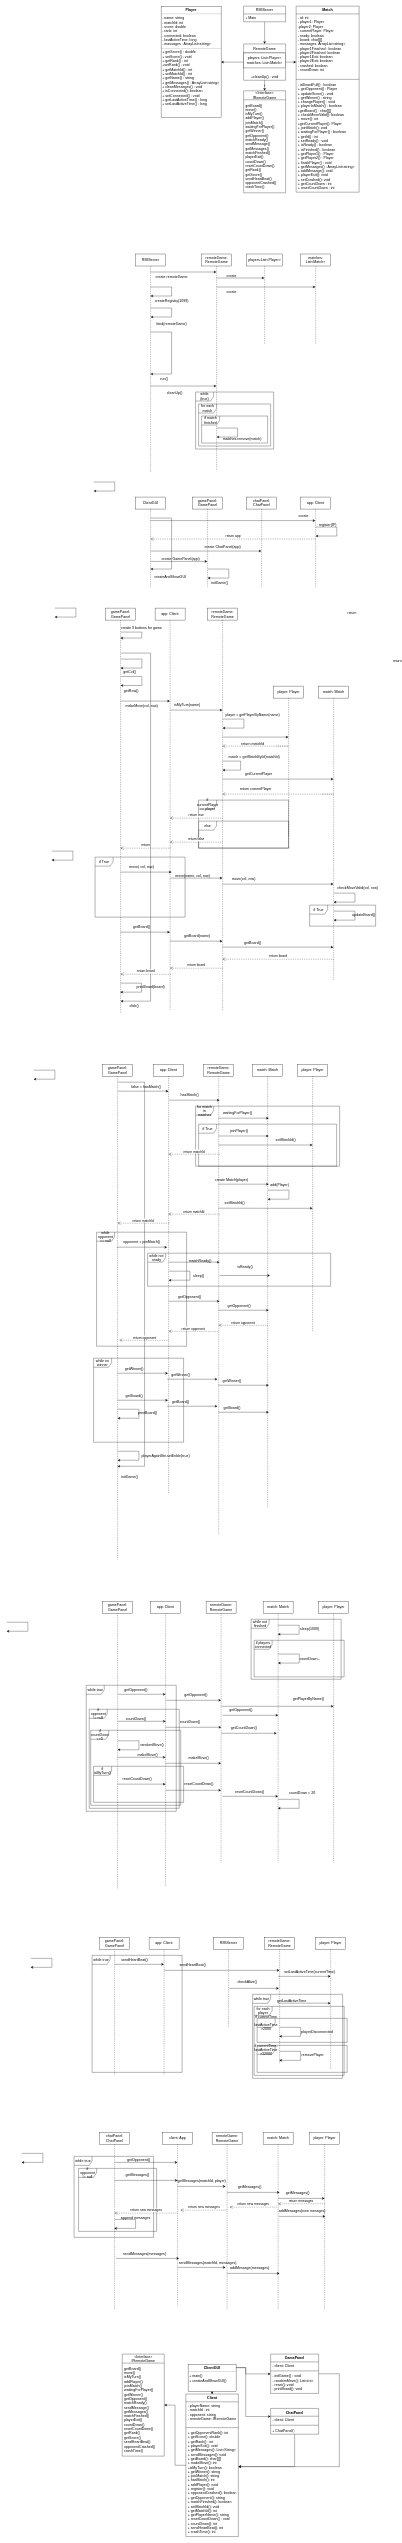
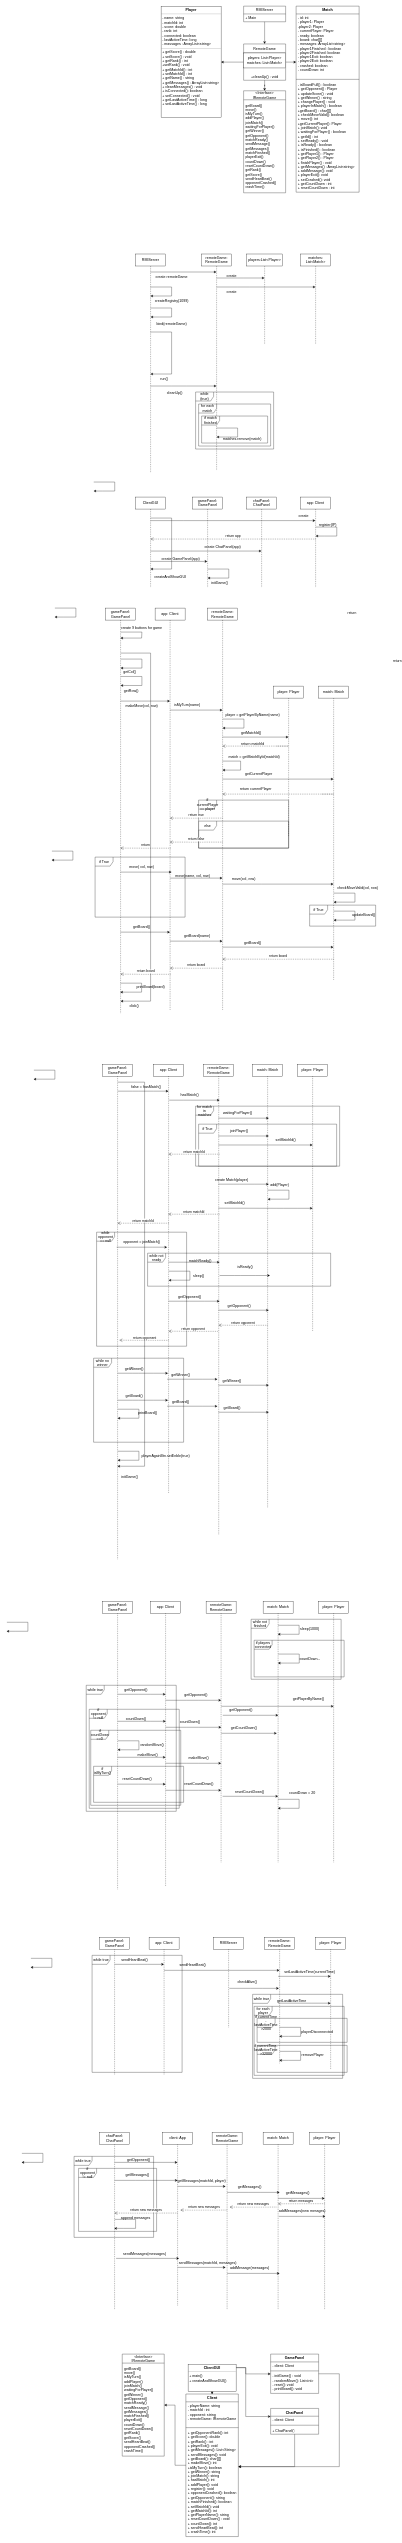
+ <mxCell id="82" value="getMatchId()" style="text;html=1;align=center;verticalAlign=middle;resizable=0;points=[];autosize=1;strokeColor=none;fillColor=none;" vertex="1" parent="1"><mxGeometry x="791" y="2426" width="90" height="30" as="geometry" /></mxCell>
